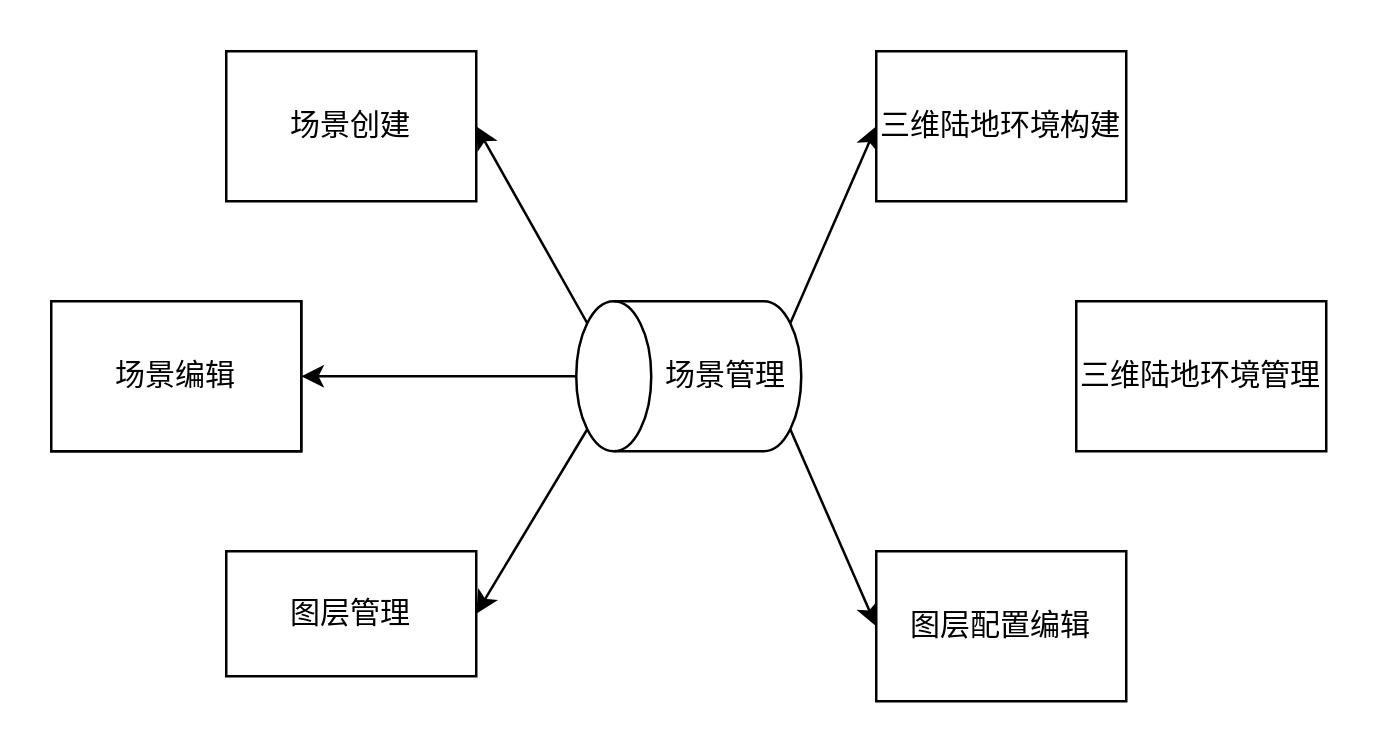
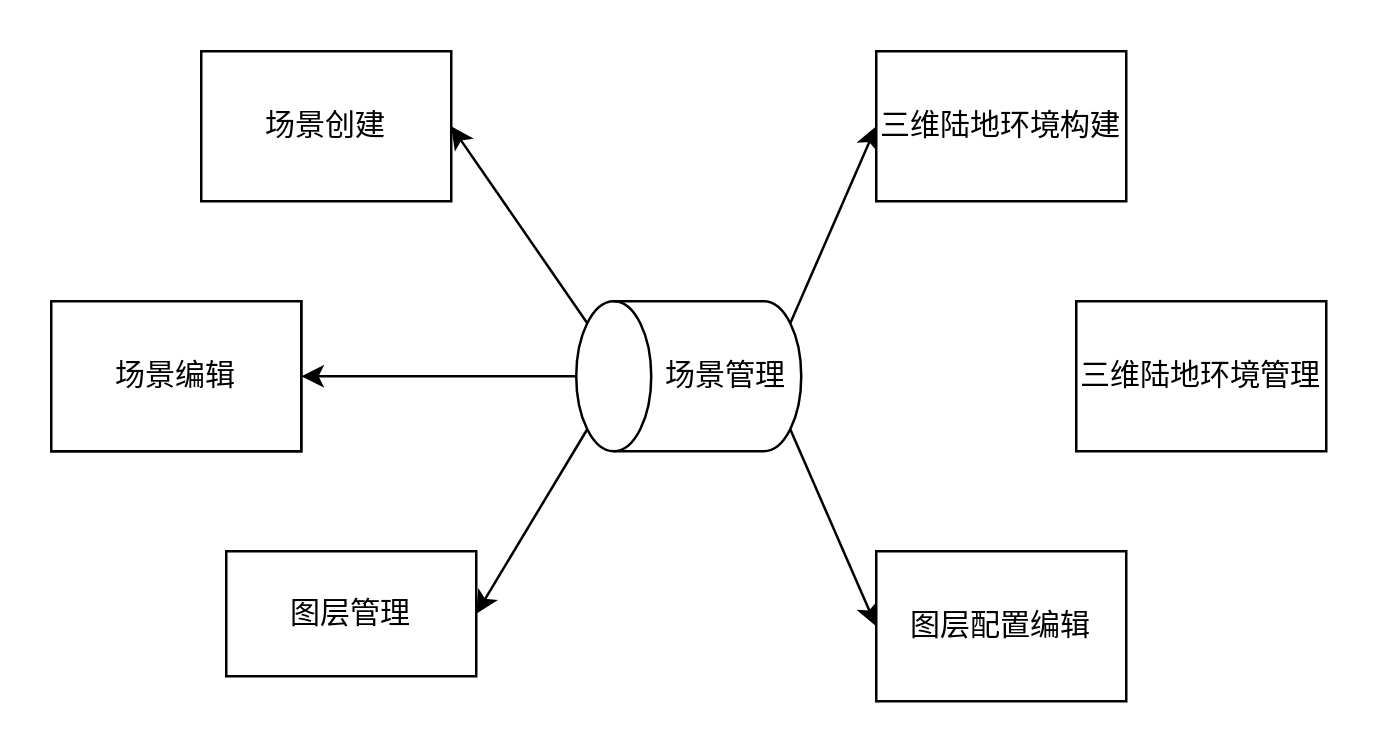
- <mxCell id="9" value="场景创建" style="rounded=0;whiteSpace=wrap;html=1;" vertex="1" parent="1"><mxGeometry x="90" y="20" width="100" height="60" as="geometry" /></mxCell>
+ <mxCell id="9" value="场景创建" style="rounded=0;whiteSpace=wrap;html=1;" vertex="1" parent="1"><mxGeometry x="80" y="20" width="100" height="60" as="geometry" /></mxCell>
